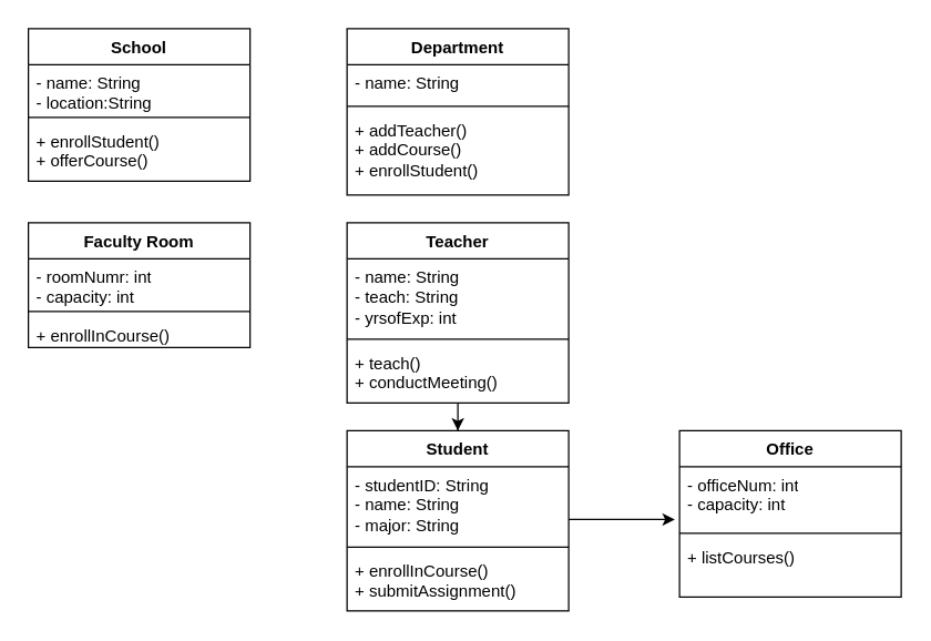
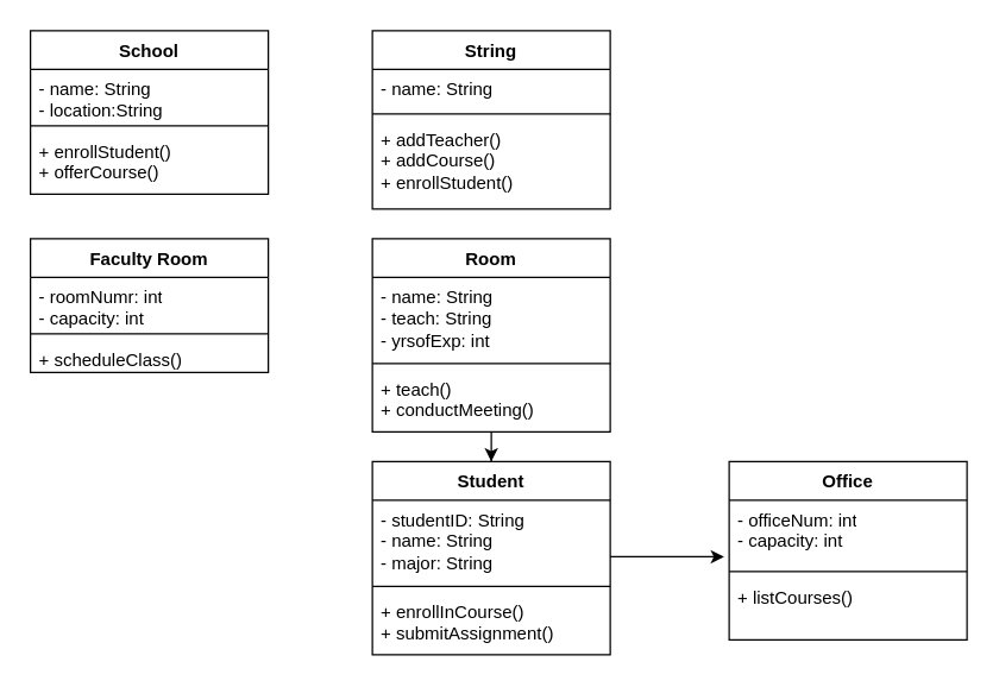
- <mxCell id="10" value="Department" style="swimlane;fontStyle=1;align=center;verticalAlign=top;childLayout=stackLayout;horizontal=1;startSize=26;horizontalStack=0;resizeParent=1;resizeParentMax=0;resizeLast=0;collapsible=1;marginBottom=0;whiteSpace=wrap;html=1;" vertex="1" parent="1"><mxGeometry x="250" y="20" width="160" height="120" as="geometry" /></mxCell>
+ <mxCell id="10" value="String" style="swimlane;fontStyle=1;align=center;verticalAlign=top;childLayout=stackLayout;horizontal=1;startSize=26;horizontalStack=0;resizeParent=1;resizeParentMax=0;resizeLast=0;collapsible=1;marginBottom=0;whiteSpace=wrap;html=1;" vertex="1" parent="1"><mxGeometry x="250" y="20" width="160" height="120" as="geometry" /></mxCell>
- <mxCell id="15" value="Teacher" style="swimlane;fontStyle=1;align=center;verticalAlign=top;childLayout=stackLayout;horizontal=1;startSize=26;horizontalStack=0;resizeParent=1;resizeParentMax=0;resizeLast=0;collapsible=1;marginBottom=0;whiteSpace=wrap;html=1;" vertex="1" parent="1"><mxGeometry x="250" y="160" width="160" height="130" as="geometry" /></mxCell>
+ <mxCell id="15" value="Room" style="swimlane;fontStyle=1;align=center;verticalAlign=top;childLayout=stackLayout;horizontal=1;startSize=26;horizontalStack=0;resizeParent=1;resizeParentMax=0;resizeLast=0;collapsible=1;marginBottom=0;whiteSpace=wrap;html=1;" vertex="1" parent="1"><mxGeometry x="250" y="160" width="160" height="130" as="geometry" /></mxCell>
- <mxCell id="9" value="+ enrollInCourse()" style="text;strokeColor=none;fillColor=none;align=left;verticalAlign=top;spacingLeft=4;spacingRight=4;overflow=hidden;rotatable=0;points=[[0,0.5],[1,0.5]];portConstraint=eastwest;whiteSpace=wrap;html=1;" vertex="1" parent="6"><mxGeometry y="68" width="160" height="22" as="geometry" /></mxCell>
+ <mxCell id="9" value="+ scheduleClass()" style="text;strokeColor=none;fillColor=none;align=left;verticalAlign=top;spacingLeft=4;spacingRight=4;overflow=hidden;rotatable=0;points=[[0,0.5],[1,0.5]];portConstraint=eastwest;whiteSpace=wrap;html=1;" vertex="1" parent="6"><mxGeometry y="68" width="160" height="22" as="geometry" /></mxCell>
